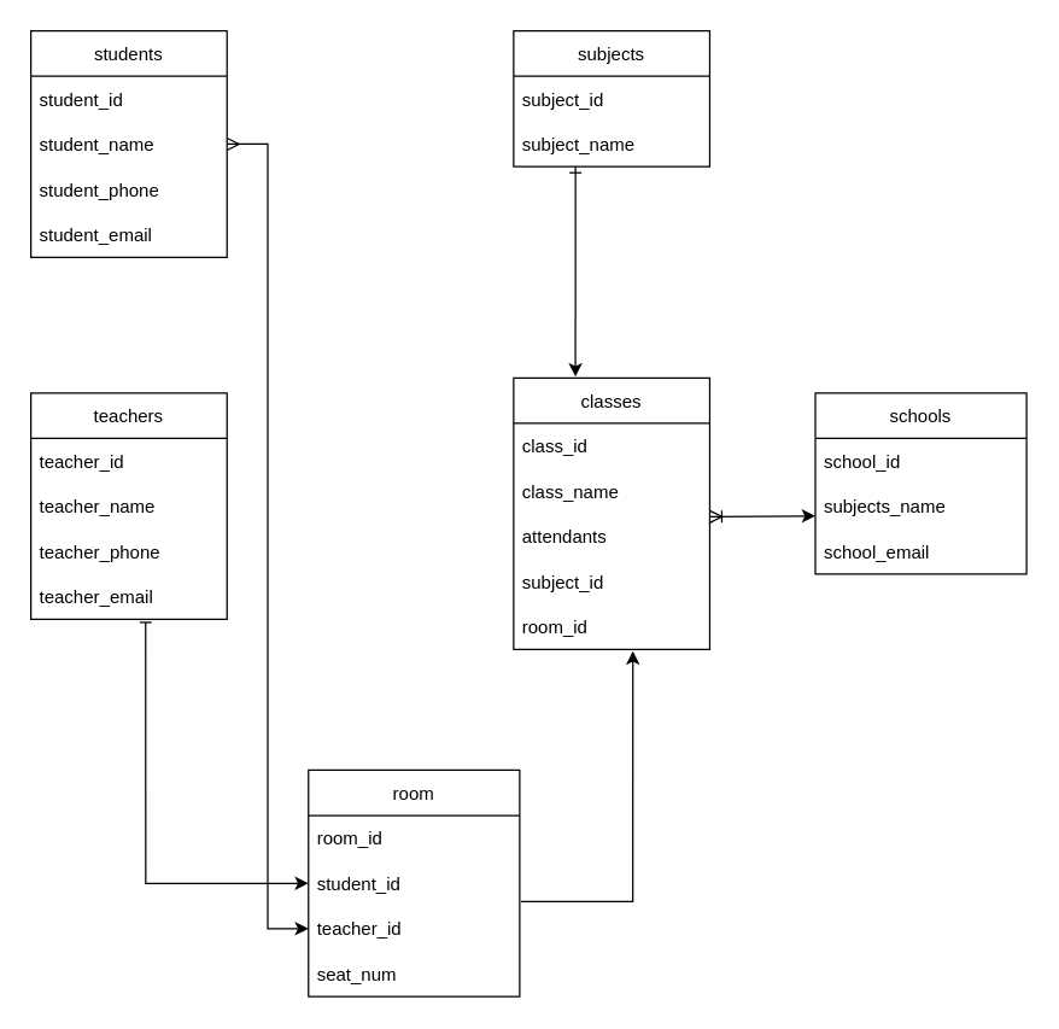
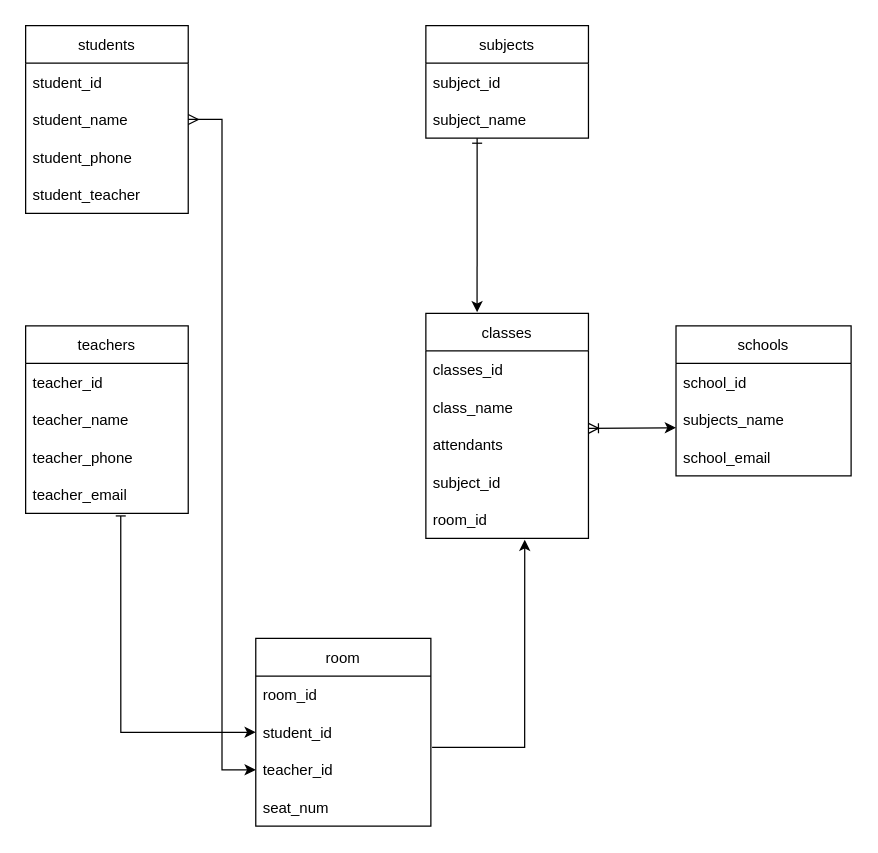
- <mxCell id="6" value="student_email" style="text;strokeColor=none;fillColor=none;align=left;verticalAlign=middle;spacingLeft=4;spacingRight=4;overflow=hidden;points=[[0,0.5],[1,0.5]];portConstraint=eastwest;rotatable=0;" parent="2" vertex="1"><mxGeometry y="120" width="130" height="30" as="geometry" /></mxCell>
+ <mxCell id="6" value="student_teacher" style="text;strokeColor=none;fillColor=none;align=left;verticalAlign=middle;spacingLeft=4;spacingRight=4;overflow=hidden;points=[[0,0.5],[1,0.5]];portConstraint=eastwest;rotatable=0;" parent="2" vertex="1"><mxGeometry y="120" width="130" height="30" as="geometry" /></mxCell>
- <mxCell id="11" value="class_id" style="text;strokeColor=none;fillColor=none;align=left;verticalAlign=middle;spacingLeft=4;spacingRight=4;overflow=hidden;points=[[0,0.5],[1,0.5]];portConstraint=eastwest;rotatable=0;" parent="10" vertex="1"><mxGeometry y="30" width="130" height="30" as="geometry" /></mxCell>
+ <mxCell id="11" value="classes_id" style="text;strokeColor=none;fillColor=none;align=left;verticalAlign=middle;spacingLeft=4;spacingRight=4;overflow=hidden;points=[[0,0.5],[1,0.5]];portConstraint=eastwest;rotatable=0;" parent="10" vertex="1"><mxGeometry y="30" width="130" height="30" as="geometry" /></mxCell>
